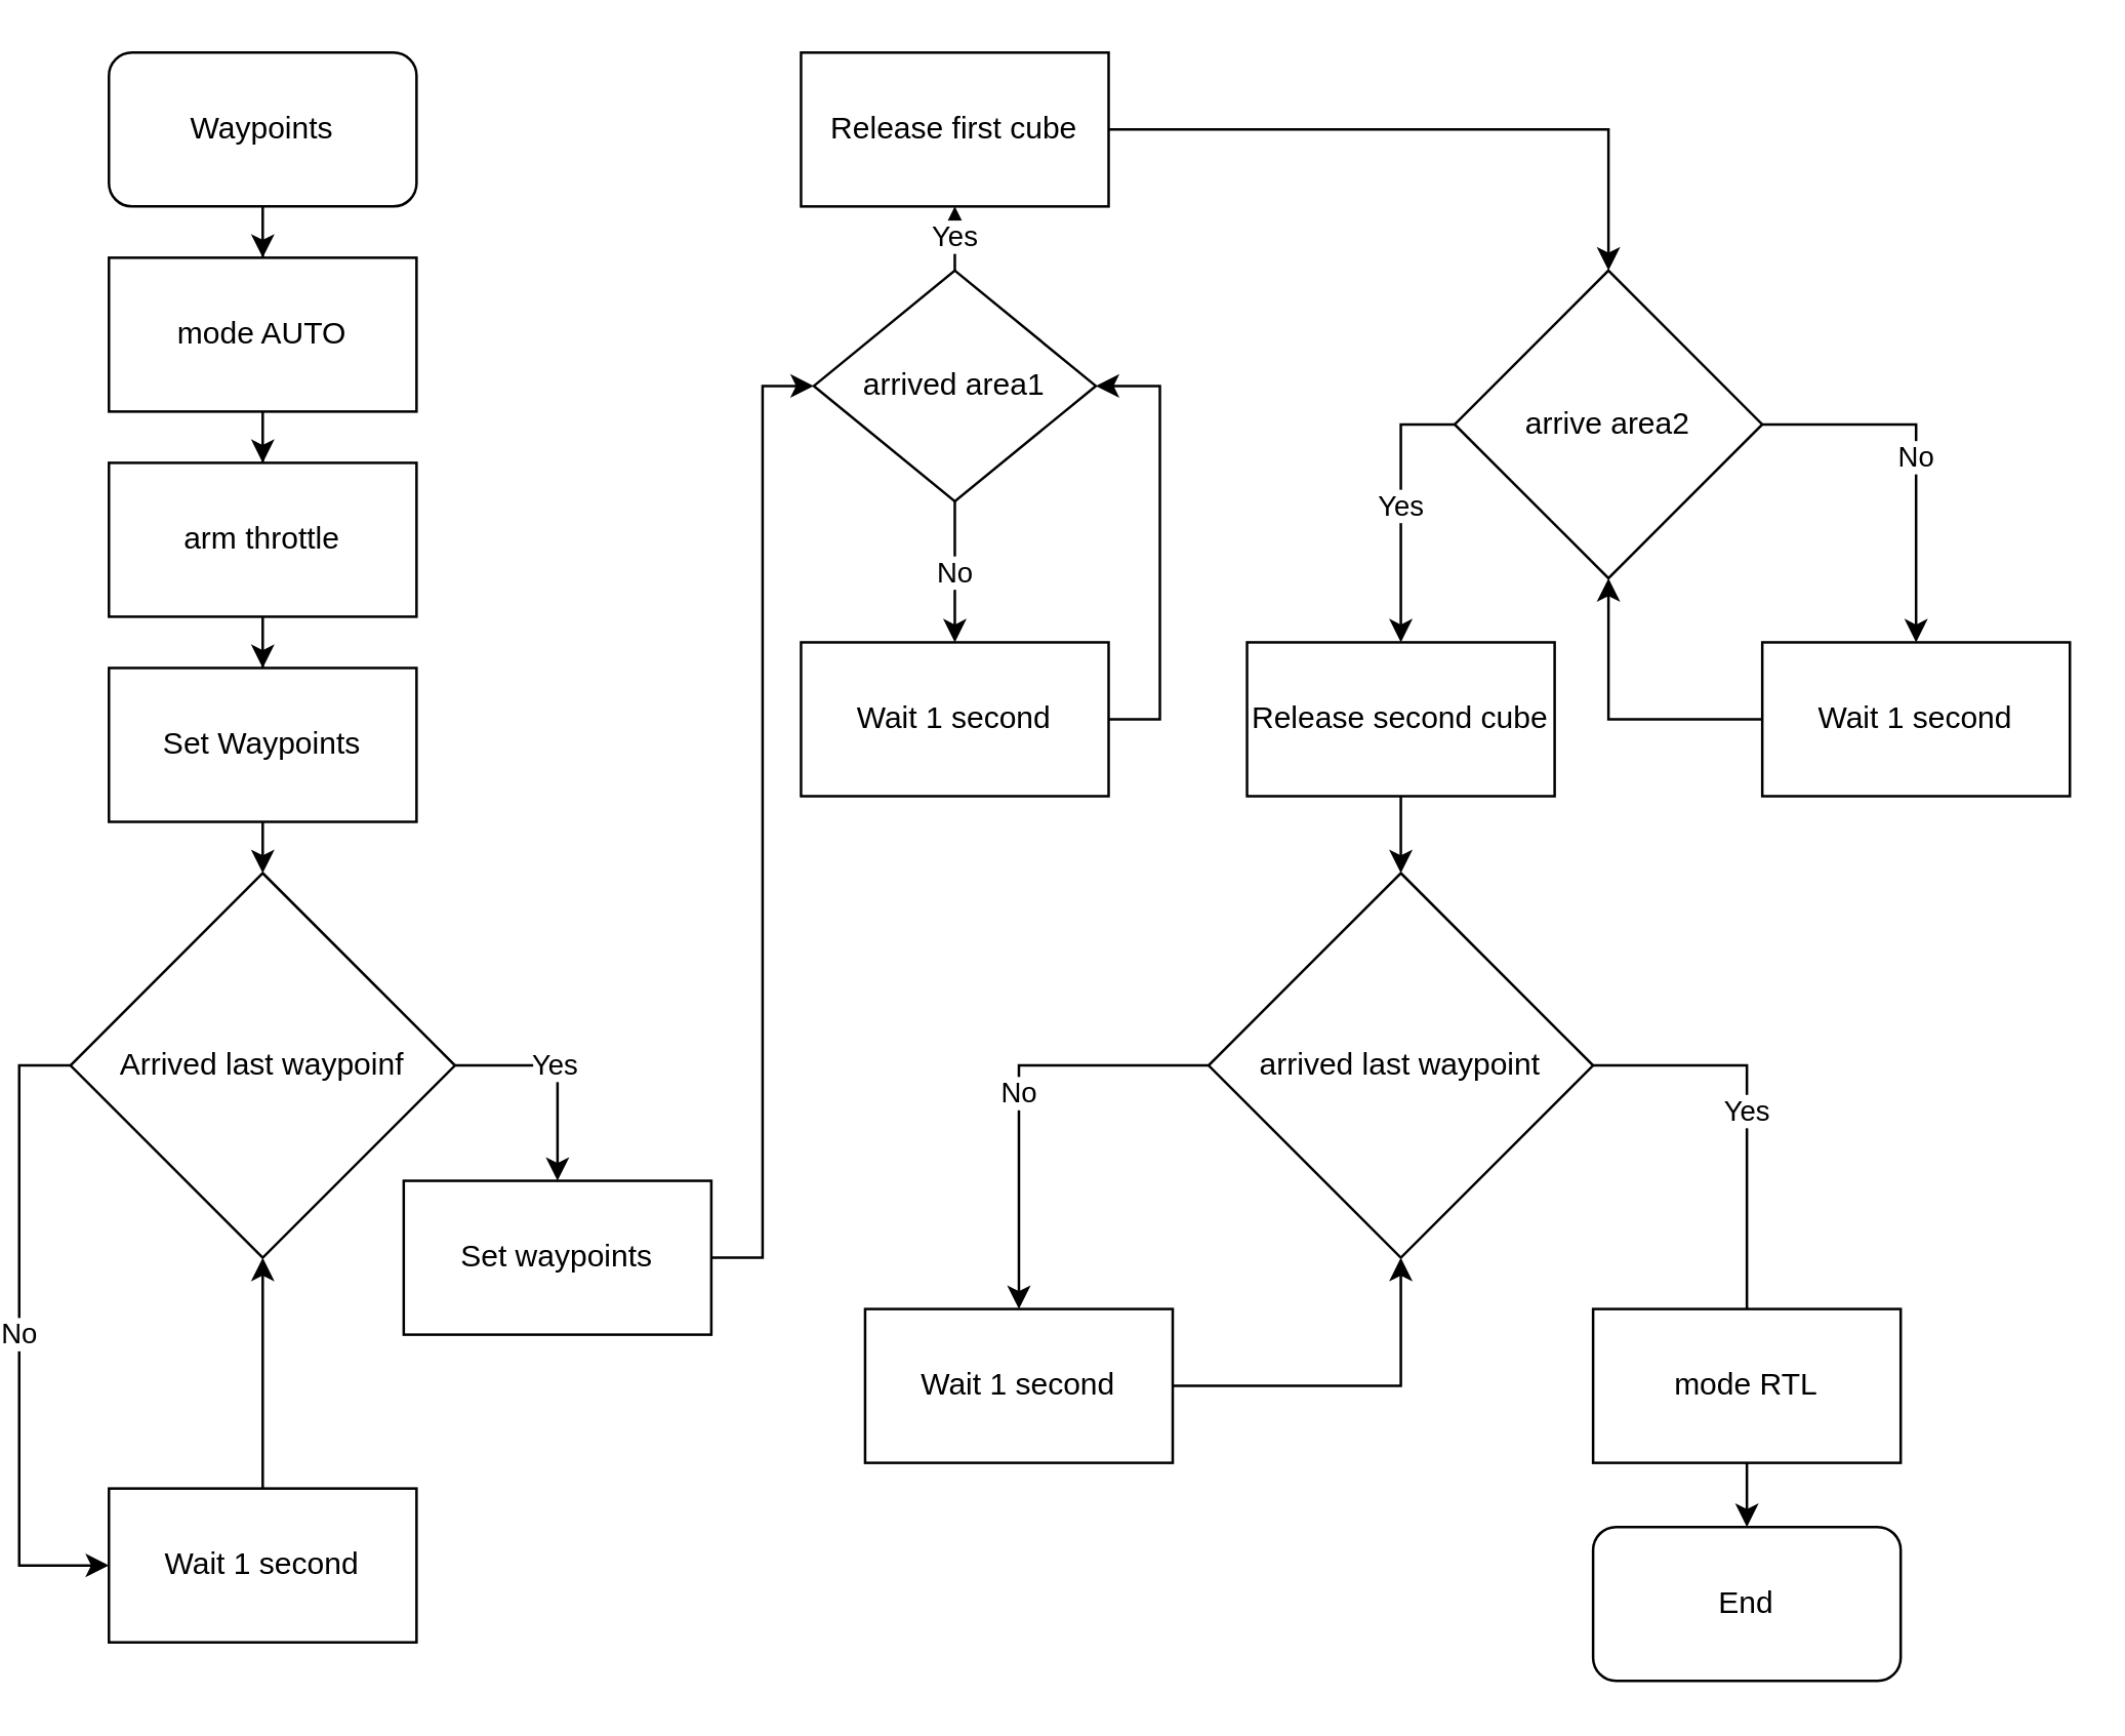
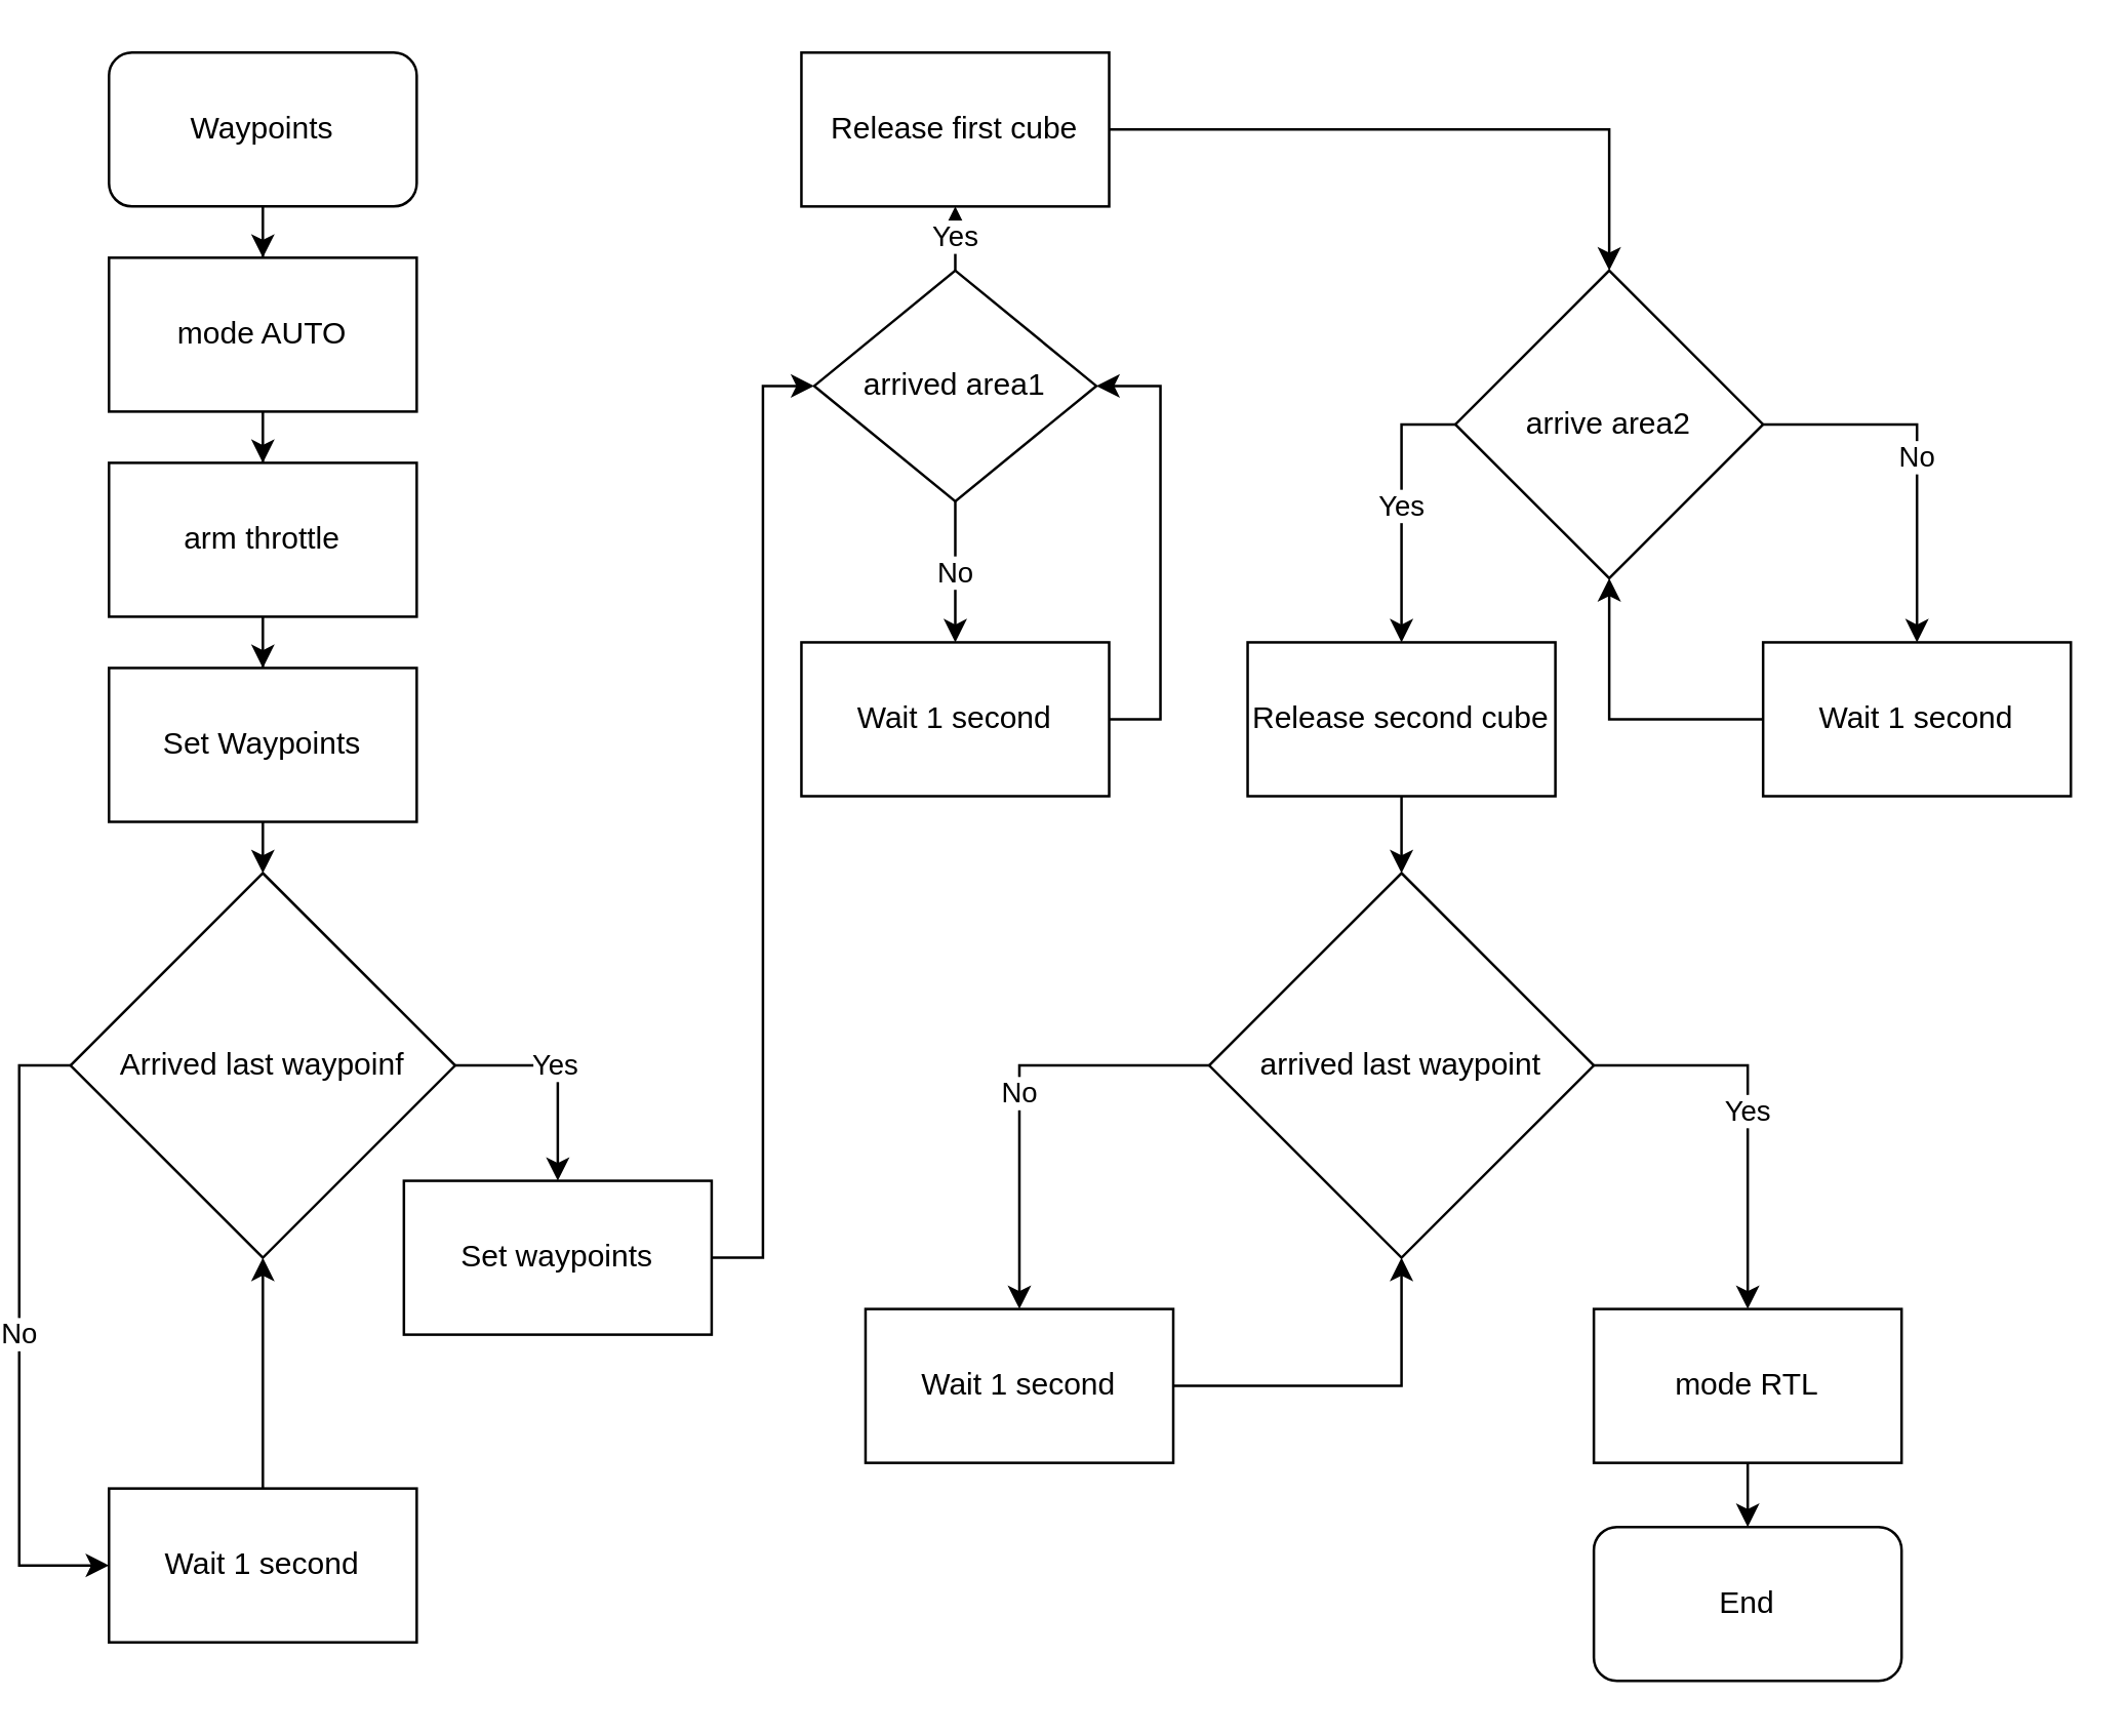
- <mxCell id="30" value="Yes" style="edgeStyle=orthogonalEdgeStyle;rounded=0;orthogonalLoop=1;jettySize=auto;html=1;exitX=1;exitY=0.5;exitDx=0;exitDy=0;entryX=0.5;entryY=0;entryDx=0;entryDy=0;endArrow=none;" edge="1" parent="1" source="31" target="35"><mxGeometry relative="1" as="geometry" /></mxCell>
+ <mxCell id="30" value="Yes" style="edgeStyle=orthogonalEdgeStyle;rounded=0;orthogonalLoop=1;jettySize=auto;html=1;exitX=1;exitY=0.5;exitDx=0;exitDy=0;entryX=0.5;entryY=0;entryDx=0;entryDy=0;" edge="1" parent="1" source="31" target="35"><mxGeometry relative="1" as="geometry" /></mxCell>
